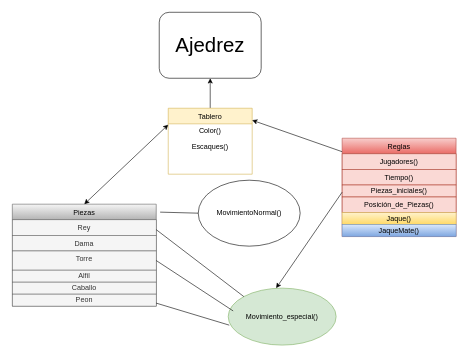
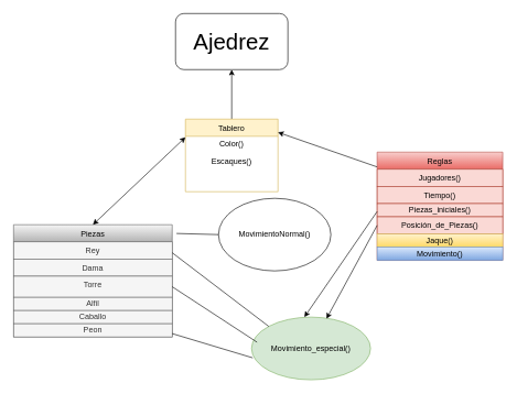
- <mxCell id="27" value="&lt;font style=&quot;font-size: 34px&quot;&gt;Ajedrez&lt;/font&gt;" style="rounded=1;whiteSpace=wrap;html=1;gradientColor=#FFFFFF;align=center;" parent="1" vertex="1"><mxGeometry x="265" y="20" width="170" height="110" as="geometry" /></mxCell>
+ <mxCell id="27" value="&lt;font style=&quot;font-size: 34px&quot;&gt;Ajedrez&lt;/font&gt;" style="rounded=1;whiteSpace=wrap;html=1;gradientColor=#FFFFFF;align=center;" parent="1" vertex="1"><mxGeometry x="265" y="20" width="170" height="85" as="geometry" /></mxCell>
- <mxCell id="26" value="JaqueMate()" style="text;html=1;strokeColor=#6c8ebf;fillColor=#dae8fc;align=center;verticalAlign=middle;whiteSpace=wrap;rounded=0;labelBackgroundColor=none;gradientColor=#7ea6e0;" parent="20" vertex="1"><mxGeometry y="144" width="190" height="20" as="geometry" /></mxCell>
+ <mxCell id="26" value="Movimiento()" style="text;html=1;strokeColor=#6c8ebf;fillColor=#dae8fc;align=center;verticalAlign=middle;whiteSpace=wrap;rounded=0;labelBackgroundColor=none;gradientColor=#7ea6e0;" parent="20" vertex="1"><mxGeometry y="144" width="190" height="20" as="geometry" /></mxCell>
+ <mxCell id="29" value="" style="endArrow=classic;html=1;entryX=0.63;entryY=0.025;entryDx=0;entryDy=0;entryPerimeter=0;exitX=0;exitY=0.5;exitDx=0;exitDy=0;" edge="1" parent="1" source="24" target="14"><mxGeometry width="50" height="50" relative="1" as="geometry"><mxPoint x="360" y="450" as="sourcePoint" /><mxPoint x="410" y="400" as="targetPoint" /></mxGeometry></mxCell>
